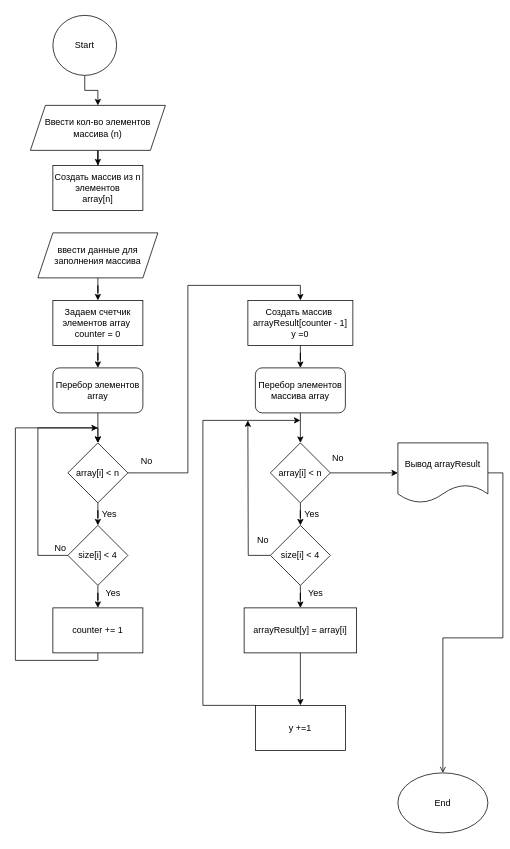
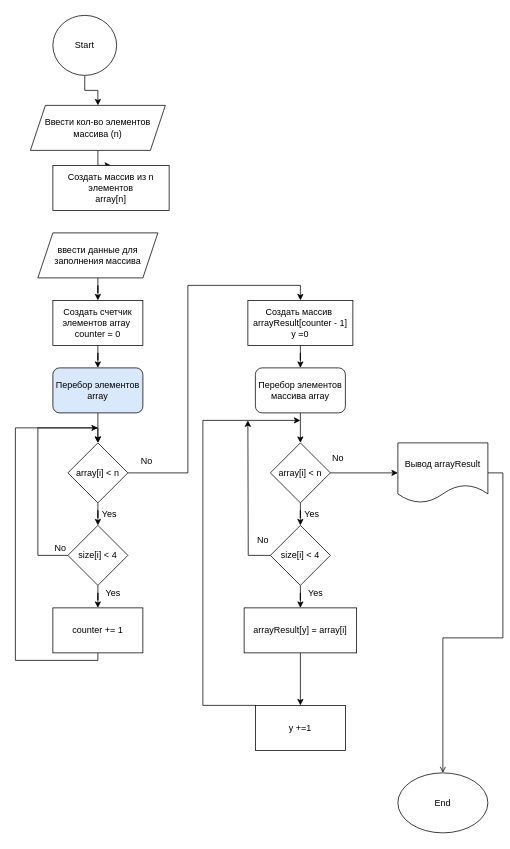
- <mxCell id="13" value="Создать массив из n элементов&lt;br&gt;array[n]" style="rounded=0;whiteSpace=wrap;html=1;" vertex="1" parent="1"><mxGeometry x="70" y="220" width="120" height="60" as="geometry" /></mxCell>
+ <mxCell id="13" value="Создать массив из n элементов&lt;br&gt;array[n]" style="rounded=0;whiteSpace=wrap;html=1;" vertex="1" parent="1"><mxGeometry x="70" y="220" width="155" height="60" as="geometry" /></mxCell>
- <mxCell id="18" value="Задаем счетчик элементов array&amp;nbsp;&lt;br&gt;counter = 0" style="rounded=0;whiteSpace=wrap;html=1;" vertex="1" parent="1"><mxGeometry x="70" y="400" width="120" height="60" as="geometry" /></mxCell>
+ <mxCell id="18" value="Создать счетчик элементов array&amp;nbsp;&lt;br&gt;counter = 0" style="rounded=0;whiteSpace=wrap;html=1;" vertex="1" parent="1"><mxGeometry x="70" y="400" width="120" height="60" as="geometry" /></mxCell>
- <mxCell id="5" value="Перебор элементов array" style="rounded=1;whiteSpace=wrap;html=1;" vertex="1" parent="1"><mxGeometry x="70" y="490" width="120" height="60" as="geometry" /></mxCell>
+ <mxCell id="5" value="Перебор элементов array" style="rounded=1;whiteSpace=wrap;html=1;fillColor=#dae8fc;" vertex="1" parent="1"><mxGeometry x="70" y="490" width="120" height="60" as="geometry" /></mxCell>
